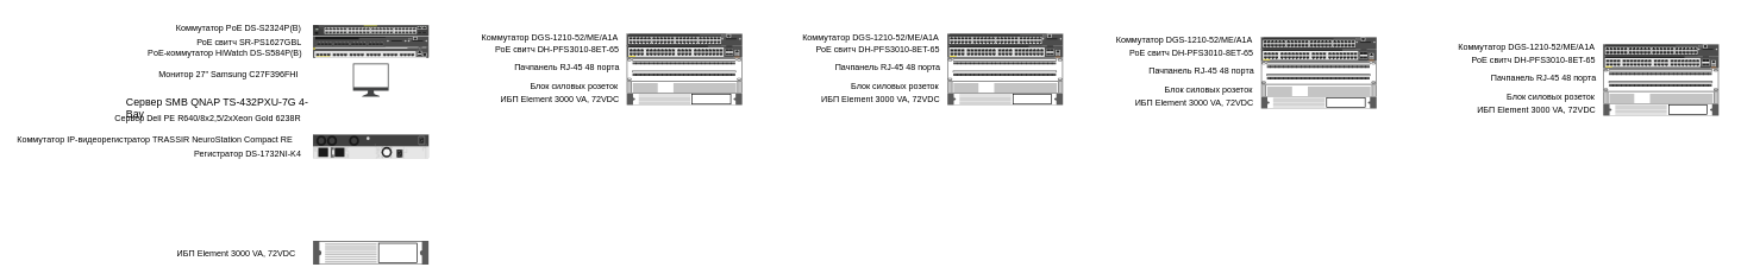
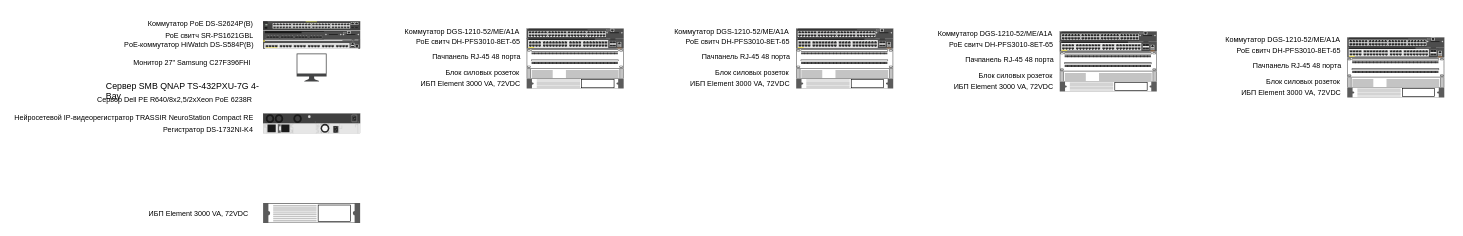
- <mxCell id="19" value="Коммутатор PoE DS-S2324P(B)&amp;nbsp;" style="text;html=1;align=center;verticalAlign=middle;resizable=0;points=[];autosize=1;strokeColor=none;fillColor=none;" vertex="1" parent="1"><mxGeometry x="234" y="25" width="200" height="30" as="geometry" /></mxCell>
+ <mxCell id="19" value="Коммутатор PoE DS-S2624P(B)&amp;nbsp;" style="text;html=1;align=center;verticalAlign=middle;resizable=0;points=[];autosize=1;strokeColor=none;fillColor=none;" vertex="1" parent="1"><mxGeometry x="234" y="25" width="200" height="30" as="geometry" /></mxCell>
- <mxCell id="20" value="РоЕ свитч SR-PS1627GBL" style="text;html=1;align=center;verticalAlign=middle;resizable=0;points=[];autosize=1;strokeColor=none;fillColor=none;" vertex="1" parent="1"><mxGeometry x="262" y="44" width="170" height="30" as="geometry" /></mxCell>
+ <mxCell id="20" value="РоЕ свитч SR-PS1621GBL" style="text;html=1;align=center;verticalAlign=middle;resizable=0;points=[];autosize=1;strokeColor=none;fillColor=none;" vertex="1" parent="1"><mxGeometry x="262" y="44" width="170" height="30" as="geometry" /></mxCell>
- <mxCell id="23" value="Сервер Dell PE R640/8x2,5/2xXeon Gold 6238R" style="text;html=1;align=center;verticalAlign=middle;resizable=0;points=[];autosize=1;strokeColor=none;fillColor=none;" vertex="1" parent="1"><mxGeometry x="149" y="152" width="280" height="30" as="geometry" /></mxCell>
+ <mxCell id="23" value="Сервер Dell PE R640/8x2,5/2xXeon PoE 6238R" style="text;html=1;align=center;verticalAlign=middle;resizable=0;points=[];autosize=1;strokeColor=none;fillColor=none;" vertex="1" parent="1"><mxGeometry x="149" y="152" width="280" height="30" as="geometry" /></mxCell>
- <mxCell id="24" value="Коммутатор IP-видеорегистратор TRASSIR NeuroStation Compact RE" style="text;html=1;align=left;verticalAlign=middle;resizable=0;points=[];autosize=1;strokeColor=none;fillColor=none;" vertex="1" parent="1"><mxGeometry x="20" y="182" width="420" height="30" as="geometry" /></mxCell>
+ <mxCell id="24" value="Нейросетевой IP-видеорегистратор TRASSIR NeuroStation Compact RE" style="text;html=1;align=left;verticalAlign=middle;resizable=0;points=[];autosize=1;strokeColor=none;fillColor=none;" vertex="1" parent="1"><mxGeometry x="20" y="182" width="420" height="30" as="geometry" /></mxCell>
